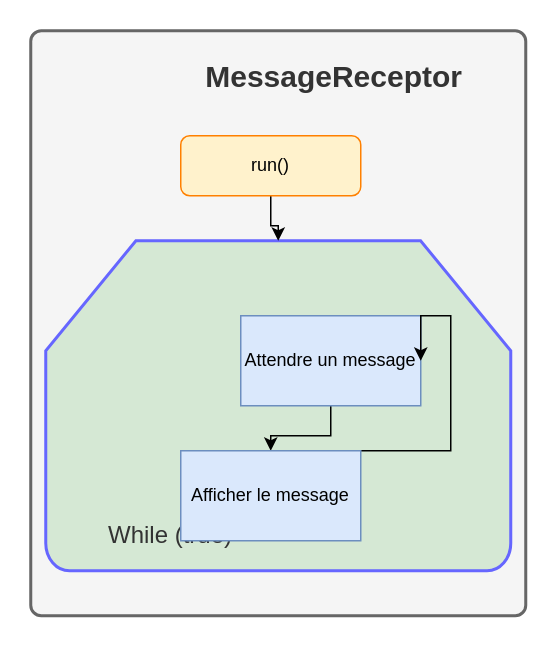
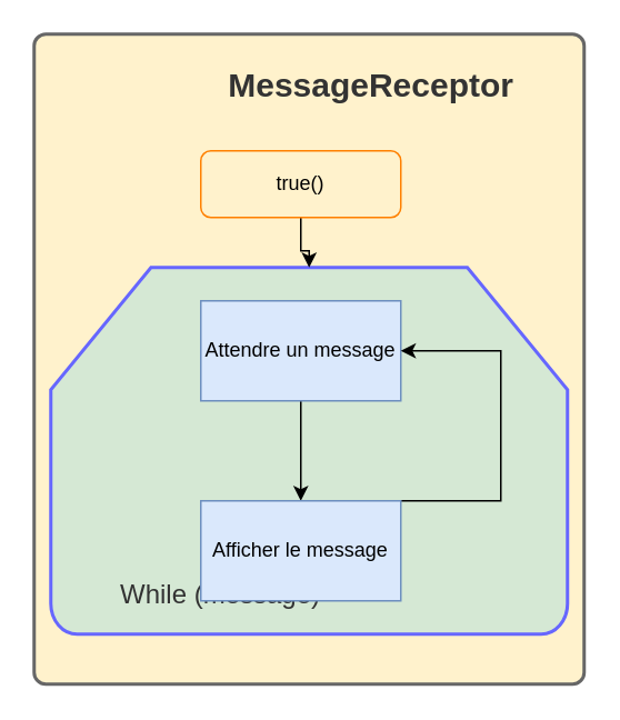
- <mxCell id="2" value="&lt;blockquote&gt;&lt;b&gt;&lt;font style=&quot;font-size: 20px&quot;&gt;MessageReceptor&lt;/font&gt;&lt;/b&gt;&lt;/blockquote&gt;" style="rounded=1;whiteSpace=wrap;html=1;absoluteArcSize=1;arcSize=14;strokeWidth=2;fillColor=#f5f5f5;strokeColor=#666666;fontColor=#333333;align=right;horizontal=1;verticalAlign=top;" vertex="1" parent="1"><mxGeometry x="20" y="20" width="330" height="390" as="geometry" /></mxCell>
+ <mxCell id="2" value="&lt;blockquote&gt;&lt;b&gt;&lt;font style=&quot;font-size: 20px&quot;&gt;MessageReceptor&lt;/font&gt;&lt;/b&gt;&lt;/blockquote&gt;" style="rounded=1;whiteSpace=wrap;html=1;absoluteArcSize=1;arcSize=14;strokeWidth=2;fillColor=#fff2cc;strokeColor=#666666;fontColor=#333333;align=right;horizontal=1;verticalAlign=top;" vertex="1" parent="1"><mxGeometry x="20" y="20" width="330" height="390" as="geometry" /></mxCell>
- <mxCell id="5" value="run()" style="rounded=1;whiteSpace=wrap;html=1;fontSize=12;glass=0;strokeWidth=1;shadow=0;fillColor=#FFF2CC;strokeColor=#FF8000;" vertex="1" parent="1"><mxGeometry x="120" y="90" width="120" height="40" as="geometry" /></mxCell>
+ <mxCell id="5" value="true()" style="rounded=1;whiteSpace=wrap;html=1;fontSize=12;glass=0;strokeWidth=1;shadow=0;fillColor=#FFF2CC;strokeColor=#FF8000;" vertex="1" parent="1"><mxGeometry x="120" y="90" width="120" height="40" as="geometry" /></mxCell>
- <mxCell id="7" value="Attendre un message" style="rounded=0;whiteSpace=wrap;html=1;fillColor=#dae8fc;strokeColor=#6c8ebf;" vertex="1" parent="1"><mxGeometry x="160" y="210" width="120" height="60" as="geometry" /></mxCell>
+ <mxCell id="7" value="Attendre un message" style="rounded=0;whiteSpace=wrap;html=1;fillColor=#dae8fc;strokeColor=#6c8ebf;" vertex="1" parent="1"><mxGeometry x="120" y="180" width="120" height="60" as="geometry" /></mxCell>
- <mxCell id="3" value="&lt;div&gt;&lt;blockquote&gt;&lt;font style=&quot;font-size: 16px&quot;&gt;While (true)&lt;/font&gt;&lt;br&gt;&lt;/blockquote&gt;&lt;/div&gt;" style="strokeWidth=2;html=1;shape=mxgraph.flowchart.loop_limit;whiteSpace=wrap;fillColor=#D5E8D4;strokeColor=#6666FF;fontColor=#333333;align=left;verticalAlign=bottom;" vertex="1" parent="1"><mxGeometry x="30" y="160" width="310" height="220" as="geometry" /></mxCell>
+ <mxCell id="3" value="&lt;div&gt;&lt;blockquote&gt;&lt;font style=&quot;font-size: 16px&quot;&gt;While (message)&lt;/font&gt;&lt;br&gt;&lt;/blockquote&gt;&lt;/div&gt;" style="strokeWidth=2;html=1;shape=mxgraph.flowchart.loop_limit;whiteSpace=wrap;fillColor=#D5E8D4;strokeColor=#6666FF;fontColor=#333333;align=left;verticalAlign=bottom;" vertex="1" parent="1"><mxGeometry x="30" y="160" width="310" height="220" as="geometry" /></mxCell>
